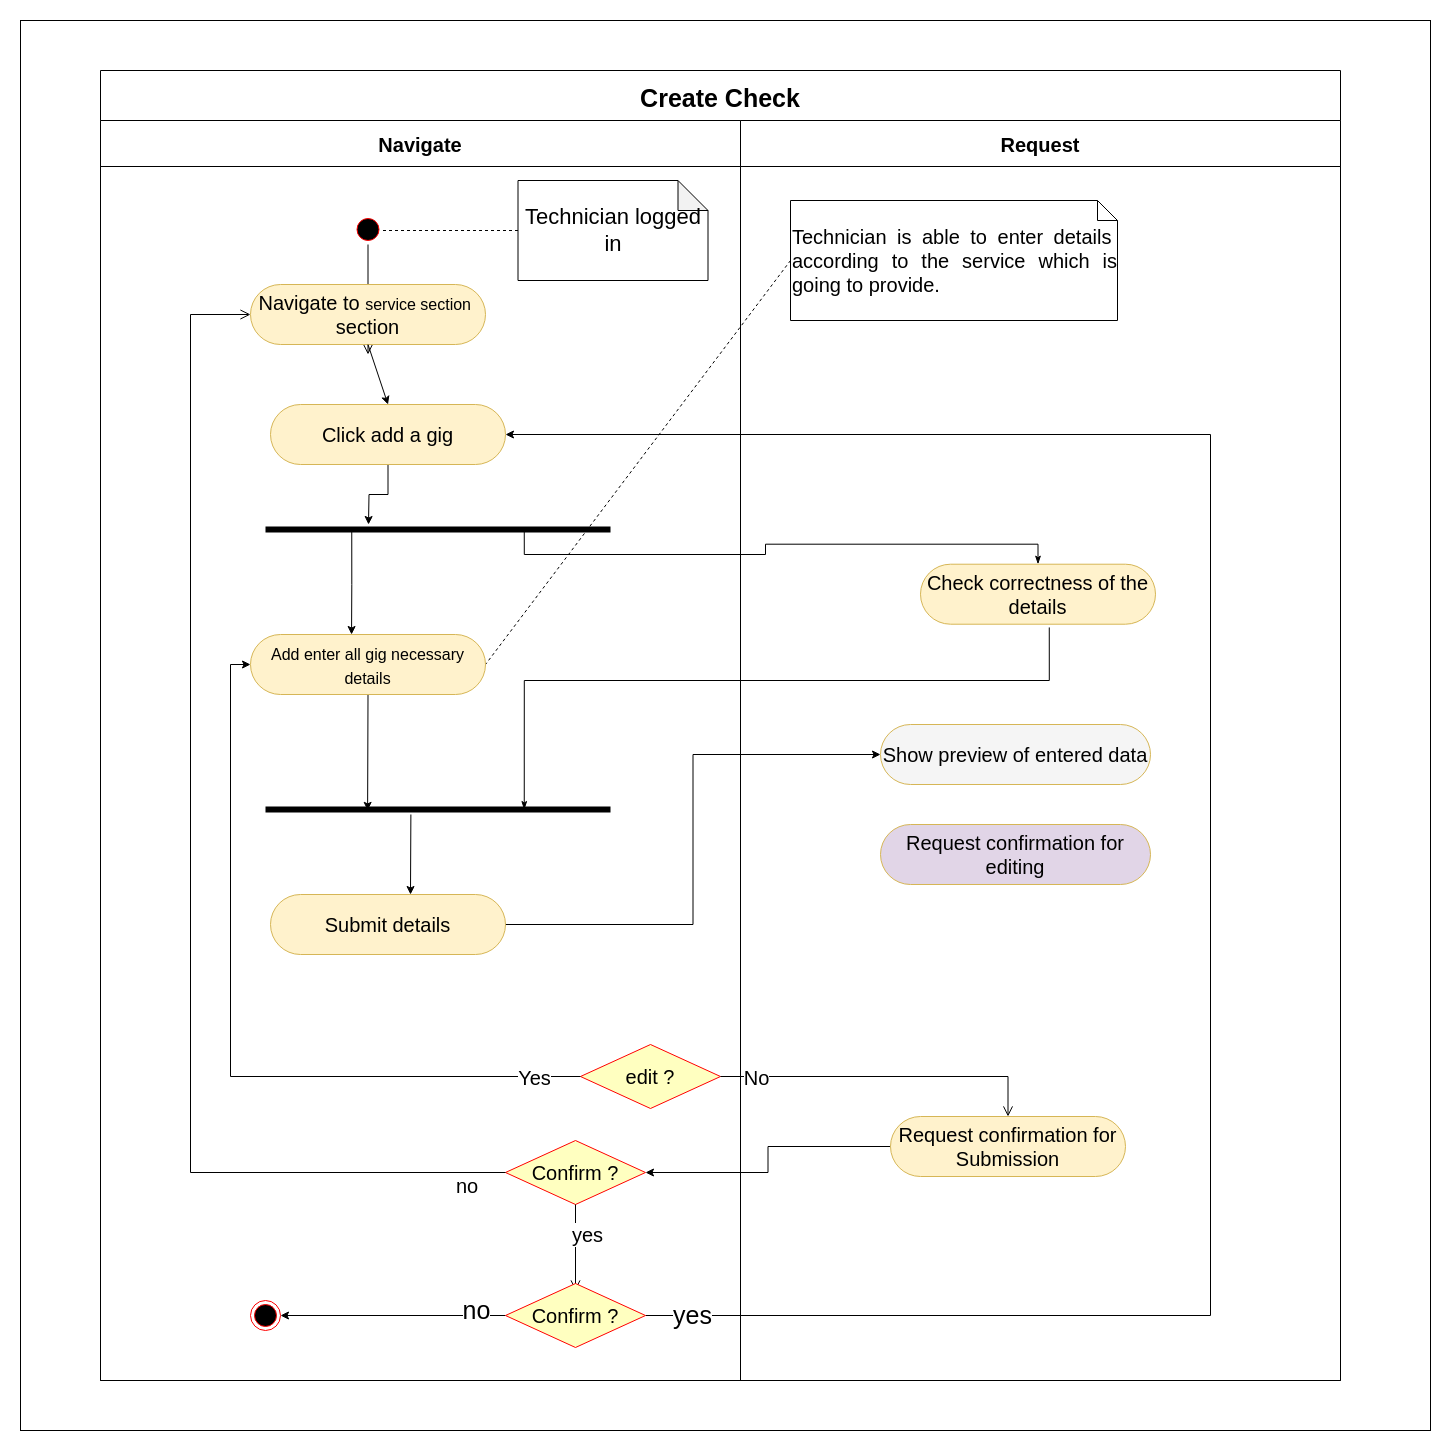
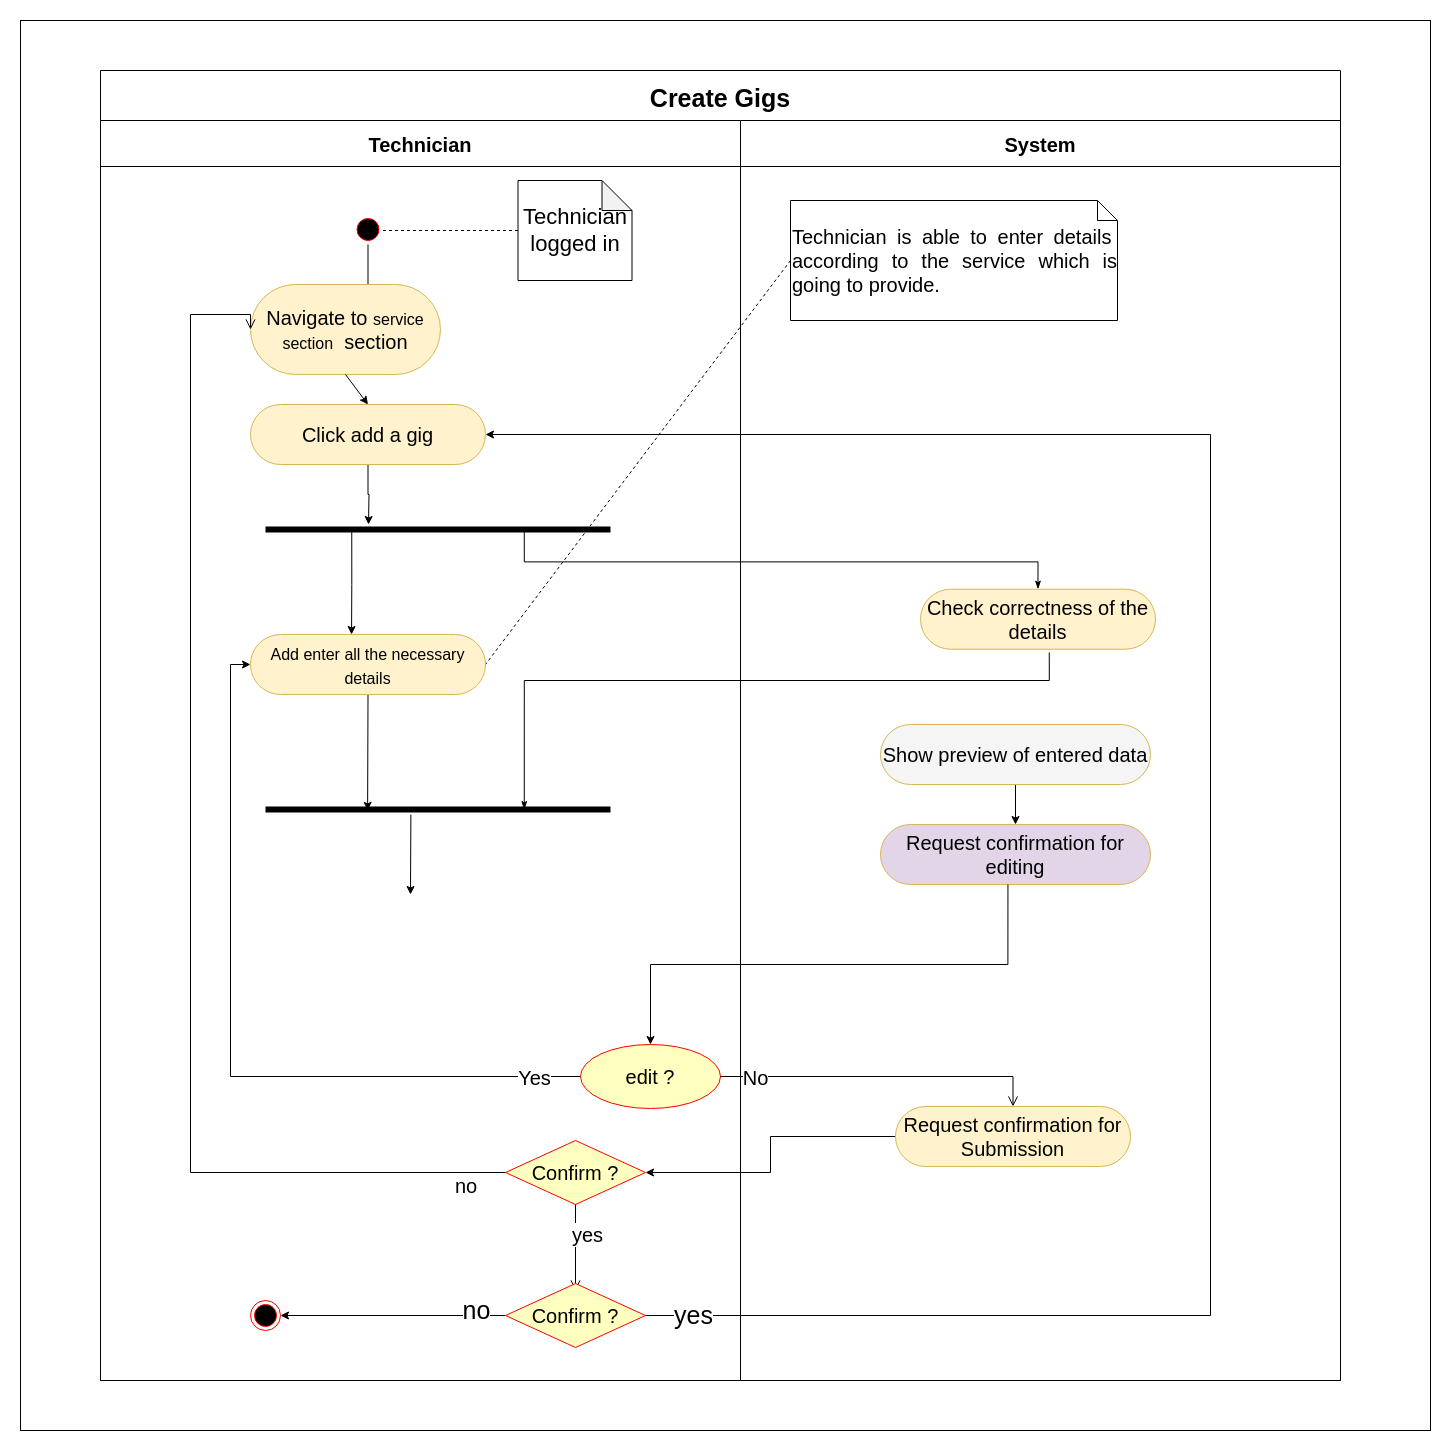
- <mxCell id="2" value="Create Check" style="swimlane;childLayout=stackLayout;resizeParent=1;resizeParentMax=0;startSize=50;fontSize=25;swimlaneFillColor=none;fillColor=default;" vertex="1" parent="1"><mxGeometry x="100" width="1240" height="1310" as="geometry" y="70" /></mxCell>
+ <mxCell id="2" value="Create Gigs" style="swimlane;childLayout=stackLayout;resizeParent=1;resizeParentMax=0;startSize=50;fontSize=25;swimlaneFillColor=none;fillColor=default;" vertex="1" parent="1"><mxGeometry x="100" width="1240" height="1310" as="geometry" y="70" /></mxCell>
- <mxCell id="8" value="Navigate" style="swimlane;startSize=46;fontSize=20;" vertex="1" parent="2"><mxGeometry y="50" width="640" height="1260" as="geometry"><mxRectangle y="36" width="50" height="1234" as="alternateBounds" /></mxGeometry></mxCell>
+ <mxCell id="8" value="Technician" style="swimlane;startSize=46;fontSize=20;" vertex="1" parent="2"><mxGeometry y="50" width="640" height="1260" as="geometry"><mxRectangle y="36" width="50" height="1234" as="alternateBounds" /></mxGeometry></mxCell>
- <mxCell id="36" value="Request" style="swimlane;startSize=46;fontSize=20;gradientColor=none;strokeColor=#000000;" vertex="1" parent="2"><mxGeometry x="640" y="50" width="600" height="1260" as="geometry" /></mxCell>
+ <mxCell id="36" value="System" style="swimlane;startSize=46;fontSize=20;gradientColor=none;strokeColor=#000000;" vertex="1" parent="2"><mxGeometry x="640" y="50" width="600" height="1260" as="geometry" /></mxCell>
- <mxCell id="34" value="Technician logged in" style="shape=note;whiteSpace=wrap;html=1;backgroundOutline=1;darkOpacity=0.05;fontSize=22;" vertex="1" parent="8"><mxGeometry x="417.5" y="60" width="190" height="100" as="geometry" /></mxCell>
+ <mxCell id="34" value="Technician logged in" style="shape=note;whiteSpace=wrap;html=1;backgroundOutline=1;darkOpacity=0.05;fontSize=22;" vertex="1" parent="8"><mxGeometry x="417.5" y="60" width="114" height="100" as="geometry" /></mxCell>
- <mxCell id="11" value="Navigate to&amp;nbsp;&lt;span style=&quot;font-size:12.0pt;mso-bidi-font-size:11.0pt;&lt;br/&gt;font-family:&amp;quot;Times New Roman&amp;quot;,&amp;quot;serif&amp;quot;;mso-fareast-font-family:Calibri;&lt;br/&gt;mso-fareast-theme-font:minor-latin;mso-ansi-language:EN-US;mso-fareast-language:&lt;br/&gt;EN-US;mso-bidi-language:TA&quot;&gt;service section&lt;/span&gt;&amp;nbsp; section" style="rounded=1;whiteSpace=wrap;html=1;fontSize=20;arcSize=50;fillColor=#fff2cc;strokeColor=#d6b656;" vertex="1" parent="8"><mxGeometry x="150" y="164" width="235" height="60" as="geometry" /></mxCell>
+ <mxCell id="11" value="Navigate to&amp;nbsp;&lt;span style=&quot;font-size:12.0pt;mso-bidi-font-size:11.0pt;&lt;br/&gt;font-family:&amp;quot;Times New Roman&amp;quot;,&amp;quot;serif&amp;quot;;mso-fareast-font-family:Calibri;&lt;br/&gt;mso-fareast-theme-font:minor-latin;mso-ansi-language:EN-US;mso-fareast-language:&lt;br/&gt;EN-US;mso-bidi-language:TA&quot;&gt;service section&lt;/span&gt;&amp;nbsp; section" style="rounded=1;whiteSpace=wrap;html=1;fontSize=20;arcSize=50;fillColor=#fff2cc;strokeColor=#d6b656;" vertex="1" parent="8"><mxGeometry x="150" y="164" width="190" height="90" as="geometry" /></mxCell>
- <mxCell id="14" value="Click add a gig" style="rounded=1;whiteSpace=wrap;html=1;fontSize=20;arcSize=50;fillColor=#fff2cc;strokeColor=#d6b656;" vertex="1" parent="8"><mxGeometry x="170" y="284" width="235" height="60" as="geometry" /></mxCell>
+ <mxCell id="14" value="Click add a gig" style="rounded=1;whiteSpace=wrap;html=1;fontSize=20;arcSize=50;fillColor=#fff2cc;strokeColor=#d6b656;" vertex="1" parent="8"><mxGeometry x="150" y="284" width="235" height="60" as="geometry" /></mxCell>
- <mxCell id="42" value="Check correctness of the details" style="rounded=1;whiteSpace=wrap;html=1;fontSize=20;arcSize=50;fillColor=#fff2cc;strokeColor=#d6b656;" vertex="1" parent="36"><mxGeometry x="180" y="443.71" width="235" height="60" as="geometry" /></mxCell>
+ <mxCell id="42" value="Check correctness of the details" style="rounded=1;whiteSpace=wrap;html=1;fontSize=20;arcSize=50;fillColor=#fff2cc;strokeColor=#d6b656;" vertex="1" parent="36"><mxGeometry x="180" y="468.71" width="235" height="60" as="geometry" /></mxCell>
- <mxCell id="16" value="&lt;span style=&quot;font-size:12.0pt;mso-bidi-font-size:11.0pt;&lt;br/&gt;font-family:&amp;quot;Times New Roman&amp;quot;,&amp;quot;serif&amp;quot;;mso-fareast-font-family:Calibri;&lt;br/&gt;mso-fareast-theme-font:minor-latin;mso-ansi-language:EN-US;mso-fareast-language:&lt;br/&gt;EN-US;mso-bidi-language:TA&quot;&gt;Add enter all gig necessary details&lt;/span&gt;" style="rounded=1;whiteSpace=wrap;html=1;fontSize=20;arcSize=50;fillColor=#fff2cc;strokeColor=#d6b656;" vertex="1" parent="8"><mxGeometry x="150" y="514" width="235" height="60" as="geometry" /></mxCell>
+ <mxCell id="16" value="&lt;span style=&quot;font-size:12.0pt;mso-bidi-font-size:11.0pt;&lt;br/&gt;font-family:&amp;quot;Times New Roman&amp;quot;,&amp;quot;serif&amp;quot;;mso-fareast-font-family:Calibri;&lt;br/&gt;mso-fareast-theme-font:minor-latin;mso-ansi-language:EN-US;mso-fareast-language:&lt;br/&gt;EN-US;mso-bidi-language:TA&quot;&gt;Add enter all the necessary details&lt;/span&gt;" style="rounded=1;whiteSpace=wrap;html=1;fontSize=20;arcSize=50;fillColor=#fff2cc;strokeColor=#d6b656;" vertex="1" parent="8"><mxGeometry x="150" y="514" width="235" height="60" as="geometry" /></mxCell>
+ <mxCell id="37" style="edgeStyle=orthogonalEdgeStyle;rounded=0;orthogonalLoop=1;jettySize=auto;html=1;exitX=0.5;exitY=1;exitDx=0;exitDy=0;fontSize=20;strokeColor=#000000;" edge="1" parent="36" source="38" target="40"><mxGeometry relative="1" as="geometry" /></mxCell>
- <mxCell id="3" style="rounded=0;orthogonalLoop=1;jettySize=auto;html=1;exitX=0.979;exitY=0.5;exitDx=0;exitDy=0;entryX=0;entryY=0.5;entryDx=0;entryDy=0;strokeColor=#000000;edgeStyle=orthogonalEdgeStyle;exitPerimeter=0;fontSize=20;" edge="1" parent="2" source="17" target="38"><mxGeometry relative="1" as="geometry" /></mxCell>
- <mxCell id="17" value="Submit details" style="rounded=1;whiteSpace=wrap;html=1;fontSize=20;arcSize=50;fillColor=#fff2cc;strokeColor=#d6b656;" vertex="1" parent="8"><mxGeometry x="170" y="774" width="235" height="60" as="geometry" /></mxCell>
+ <mxCell id="43" style="rounded=0;orthogonalLoop=1;jettySize=auto;html=1;entryX=0.5;entryY=0;entryDx=0;entryDy=0;strokeColor=#000000;exitX=0.472;exitY=1;exitDx=0;exitDy=0;exitPerimeter=0;edgeStyle=orthogonalEdgeStyle;fontSize=20;" edge="1" parent="2" source="40" target="26"><mxGeometry relative="1" as="geometry"><mxPoint x="1000" y="910" as="sourcePoint" /></mxGeometry></mxCell>
- <mxCell id="26" value="edit ?" style="rhombus;whiteSpace=wrap;html=1;fillColor=#ffffc0;strokeColor=#ff0000;fontSize=20;" vertex="1" parent="8"><mxGeometry x="480" y="924" width="140" height="64" as="geometry" /></mxCell>
+ <mxCell id="26" value="edit ?" style="ellipse;whiteSpace=wrap;html=1;fillColor=#ffffc0;strokeColor=#ff0000;fontSize=20;" vertex="1" parent="8"><mxGeometry x="480" y="924" width="140" height="64" as="geometry" /></mxCell>
- <mxCell id="39" value="Request confirmation for Submission" style="rounded=1;whiteSpace=wrap;html=1;fontSize=20;arcSize=50;fillColor=#fff2cc;strokeColor=#d6b656;" vertex="1" parent="36"><mxGeometry x="150" y="996" width="235" height="60" as="geometry" /></mxCell>
+ <mxCell id="39" value="Request confirmation for Submission" style="rounded=1;whiteSpace=wrap;html=1;fontSize=20;arcSize=50;fillColor=#fff2cc;strokeColor=#d6b656;" vertex="1" parent="36"><mxGeometry x="155" y="986" width="235" height="60" as="geometry" /></mxCell>
